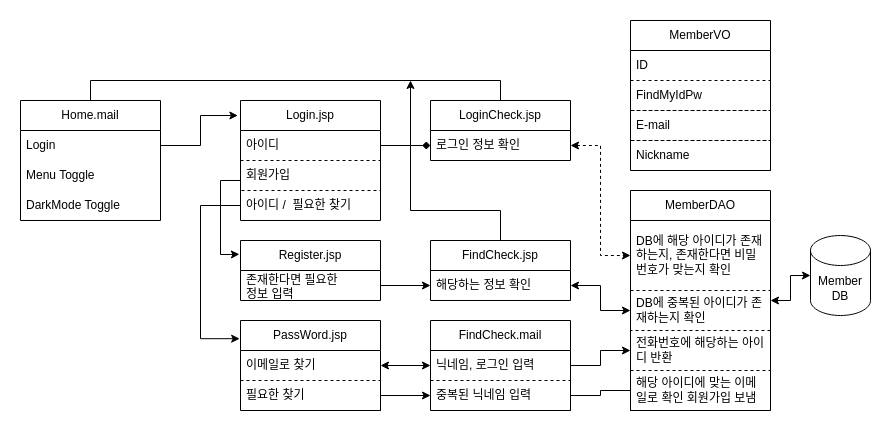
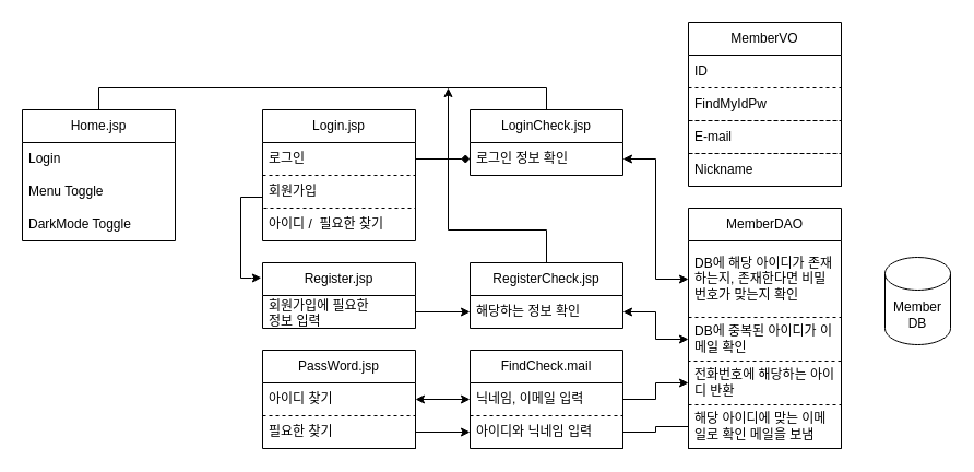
- <mxCell id="2" value="&lt;div&gt;Home.mail&lt;/div&gt;" style="swimlane;fontStyle=0;childLayout=stackLayout;horizontal=1;startSize=30;horizontalStack=0;resizeParent=1;resizeParentMax=0;resizeLast=0;collapsible=1;marginBottom=0;whiteSpace=wrap;html=1;" parent="1" vertex="1"><mxGeometry x="20" y="100" width="140" height="120" as="geometry"><mxRectangle x="430" y="270" width="90" height="30" as="alternateBounds" /></mxGeometry></mxCell>
+ <mxCell id="2" value="&lt;div&gt;Home.jsp&lt;/div&gt;" style="swimlane;fontStyle=0;childLayout=stackLayout;horizontal=1;startSize=30;horizontalStack=0;resizeParent=1;resizeParentMax=0;resizeLast=0;collapsible=1;marginBottom=0;whiteSpace=wrap;html=1;" parent="1" vertex="1"><mxGeometry x="20" y="100" width="140" height="120" as="geometry"><mxRectangle x="430" y="270" width="90" height="30" as="alternateBounds" /></mxGeometry></mxCell>
- <mxCell id="13" style="edgeStyle=orthogonalEdgeStyle;rounded=0;orthogonalLoop=1;jettySize=auto;html=1;exitX=1;exitY=0.5;exitDx=0;exitDy=0;entryX=-0.019;entryY=0.125;entryDx=0;entryDy=0;entryPerimeter=0;" parent="1" source="3" target="6" edge="1"><mxGeometry relative="1" as="geometry" /></mxCell>
- <mxCell id="7" value="아이디" style="text;strokeColor=none;fillColor=none;align=left;verticalAlign=middle;spacingLeft=4;spacingRight=4;overflow=hidden;points=[[0,0.5],[1,0.5]];portConstraint=eastwest;rotatable=0;whiteSpace=wrap;html=1;" parent="6" vertex="1"><mxGeometry y="30" width="140" height="30" as="geometry" /></mxCell>
+ <mxCell id="7" value="로그인" style="text;strokeColor=none;fillColor=none;align=left;verticalAlign=middle;spacingLeft=4;spacingRight=4;overflow=hidden;points=[[0,0.5],[1,0.5]];portConstraint=eastwest;rotatable=0;whiteSpace=wrap;html=1;" parent="6" vertex="1"><mxGeometry y="30" width="140" height="30" as="geometry" /></mxCell>
- <mxCell id="25" style="edgeStyle=orthogonalEdgeStyle;rounded=0;orthogonalLoop=1;jettySize=auto;html=1;entryX=0;entryY=0.5;entryDx=0;entryDy=0;startArrow=classic;startFill=1;dashed=1;" parent="1" source="12" target="21" edge="1"><mxGeometry relative="1" as="geometry" /></mxCell>
+ <mxCell id="25" style="edgeStyle=orthogonalEdgeStyle;rounded=0;orthogonalLoop=1;jettySize=auto;html=1;entryX=0;entryY=0.5;entryDx=0;entryDy=0;startArrow=classic;startFill=1;" parent="1" source="12" target="21" edge="1"><mxGeometry relative="1" as="geometry" /></mxCell>
- <mxCell id="30" value="FindCheck.jsp" style="swimlane;fontStyle=0;childLayout=stackLayout;horizontal=1;startSize=30;horizontalStack=0;resizeParent=1;resizeParentMax=0;resizeLast=0;collapsible=1;marginBottom=0;whiteSpace=wrap;html=1;" parent="1" vertex="1"><mxGeometry x="430" y="240" width="140" height="60" as="geometry" /></mxCell>
+ <mxCell id="30" value="RegisterCheck.jsp" style="swimlane;fontStyle=0;childLayout=stackLayout;horizontal=1;startSize=30;horizontalStack=0;resizeParent=1;resizeParentMax=0;resizeLast=0;collapsible=1;marginBottom=0;whiteSpace=wrap;html=1;" parent="1" vertex="1"><mxGeometry x="430" y="240" width="140" height="60" as="geometry" /></mxCell>
- <mxCell id="37" style="edgeStyle=orthogonalEdgeStyle;rounded=0;orthogonalLoop=1;jettySize=auto;html=1;entryX=-0.006;entryY=0.202;entryDx=0;entryDy=0;entryPerimeter=0;" parent="1" source="9" target="34" edge="1"><mxGeometry relative="1" as="geometry"><Array as="points"><mxPoint x="200" y="205" /><mxPoint x="200" y="338" /></Array></mxGeometry></mxCell>
- <mxCell id="27" value="&lt;div&gt;존재한다면 필요한 &lt;br&gt;&lt;/div&gt;&lt;div&gt;정보 입력&lt;/div&gt;" style="text;strokeColor=none;fillColor=none;align=left;verticalAlign=middle;spacingLeft=4;spacingRight=4;overflow=hidden;points=[[0,0.5],[1,0.5]];portConstraint=eastwest;rotatable=0;whiteSpace=wrap;html=1;" parent="26" vertex="1"><mxGeometry y="30" width="140" height="30" as="geometry" /></mxCell>
+ <mxCell id="27" value="&lt;div&gt;회원가입에 필요한 &lt;br&gt;&lt;/div&gt;&lt;div&gt;정보 입력&lt;/div&gt;" style="text;strokeColor=none;fillColor=none;align=left;verticalAlign=middle;spacingLeft=4;spacingRight=4;overflow=hidden;points=[[0,0.5],[1,0.5]];portConstraint=eastwest;rotatable=0;whiteSpace=wrap;html=1;" parent="26" vertex="1"><mxGeometry y="30" width="140" height="30" as="geometry" /></mxCell>
- <mxCell id="44" style="edgeStyle=orthogonalEdgeStyle;rounded=0;orthogonalLoop=1;jettySize=auto;html=1;entryX=0;entryY=0.5;entryDx=0;entryDy=0;entryPerimeter=0;startArrow=classic;startFill=1;" parent="1" source="20" target="43" edge="1"><mxGeometry relative="1" as="geometry" /></mxCell>
- <mxCell id="22" value="DB에 중복된 아이디가 존재하는지 확인" style="text;strokeColor=default;fillColor=none;align=left;verticalAlign=middle;spacingLeft=4;spacingRight=4;overflow=hidden;points=[[0,0.5],[1,0.5]];portConstraint=eastwest;rotatable=0;whiteSpace=wrap;html=1;dashed=1;" parent="20" vertex="1"><mxGeometry y="100" width="140" height="40" as="geometry" /></mxCell>
+ <mxCell id="22" value="DB에 중복된 아이디가 이메일 확인" style="text;strokeColor=default;fillColor=none;align=left;verticalAlign=middle;spacingLeft=4;spacingRight=4;overflow=hidden;points=[[0,0.5],[1,0.5]];portConstraint=eastwest;rotatable=0;whiteSpace=wrap;html=1;dashed=1;" parent="20" vertex="1"><mxGeometry y="100" width="140" height="40" as="geometry" /></mxCell>
- <mxCell id="35" value="이메일로 찾기" style="text;strokeColor=none;fillColor=none;align=left;verticalAlign=middle;spacingLeft=4;spacingRight=4;overflow=hidden;points=[[0,0.5],[1,0.5]];portConstraint=eastwest;rotatable=0;whiteSpace=wrap;html=1;" parent="34" vertex="1"><mxGeometry y="30" width="140" height="30" as="geometry" /></mxCell>
+ <mxCell id="35" value="아이디 찾기" style="text;strokeColor=none;fillColor=none;align=left;verticalAlign=middle;spacingLeft=4;spacingRight=4;overflow=hidden;points=[[0,0.5],[1,0.5]];portConstraint=eastwest;rotatable=0;whiteSpace=wrap;html=1;" parent="34" vertex="1"><mxGeometry y="30" width="140" height="30" as="geometry" /></mxCell>
- <mxCell id="39" value="&lt;div&gt;닉네임, 로그인 입력&lt;/div&gt;" style="text;strokeColor=none;fillColor=none;align=left;verticalAlign=middle;spacingLeft=4;spacingRight=4;overflow=hidden;points=[[0,0.5],[1,0.5]];portConstraint=eastwest;rotatable=0;whiteSpace=wrap;html=1;" parent="38" vertex="1"><mxGeometry y="30" width="140" height="30" as="geometry" /></mxCell>
+ <mxCell id="39" value="&lt;div&gt;닉네임, 이메일 입력&lt;/div&gt;" style="text;strokeColor=none;fillColor=none;align=left;verticalAlign=middle;spacingLeft=4;spacingRight=4;overflow=hidden;points=[[0,0.5],[1,0.5]];portConstraint=eastwest;rotatable=0;whiteSpace=wrap;html=1;" parent="38" vertex="1"><mxGeometry y="30" width="140" height="30" as="geometry" /></mxCell>
- <mxCell id="24" value="해당 아이디에 맞는 이메일로 확인 회원가입 보냄" style="text;strokeColor=default;fillColor=none;align=left;verticalAlign=middle;spacingLeft=4;spacingRight=4;overflow=hidden;points=[[0,0.5],[1,0.5]];portConstraint=eastwest;rotatable=0;whiteSpace=wrap;html=1;dashed=1;" parent="20" vertex="1"><mxGeometry y="180" width="140" height="40" as="geometry" /></mxCell>
+ <mxCell id="24" value="해당 아이디에 맞는 이메일로 확인 메일을 보냄" style="text;strokeColor=default;fillColor=none;align=left;verticalAlign=middle;spacingLeft=4;spacingRight=4;overflow=hidden;points=[[0,0.5],[1,0.5]];portConstraint=eastwest;rotatable=0;whiteSpace=wrap;html=1;dashed=1;" parent="20" vertex="1"><mxGeometry y="180" width="140" height="40" as="geometry" /></mxCell>
- <mxCell id="40" value="중복된 닉네임 입력 " style="text;strokeColor=default;fillColor=none;align=left;verticalAlign=middle;spacingLeft=4;spacingRight=4;overflow=hidden;points=[[0,0.5],[1,0.5]];portConstraint=eastwest;rotatable=0;whiteSpace=wrap;html=1;dashed=1;" parent="38" vertex="1"><mxGeometry y="60" width="140" height="30" as="geometry" /></mxCell>
+ <mxCell id="40" value="아이디와 닉네임 입력 " style="text;strokeColor=default;fillColor=none;align=left;verticalAlign=middle;spacingLeft=4;spacingRight=4;overflow=hidden;points=[[0,0.5],[1,0.5]];portConstraint=eastwest;rotatable=0;whiteSpace=wrap;html=1;dashed=1;" parent="38" vertex="1"><mxGeometry y="60" width="140" height="30" as="geometry" /></mxCell>
